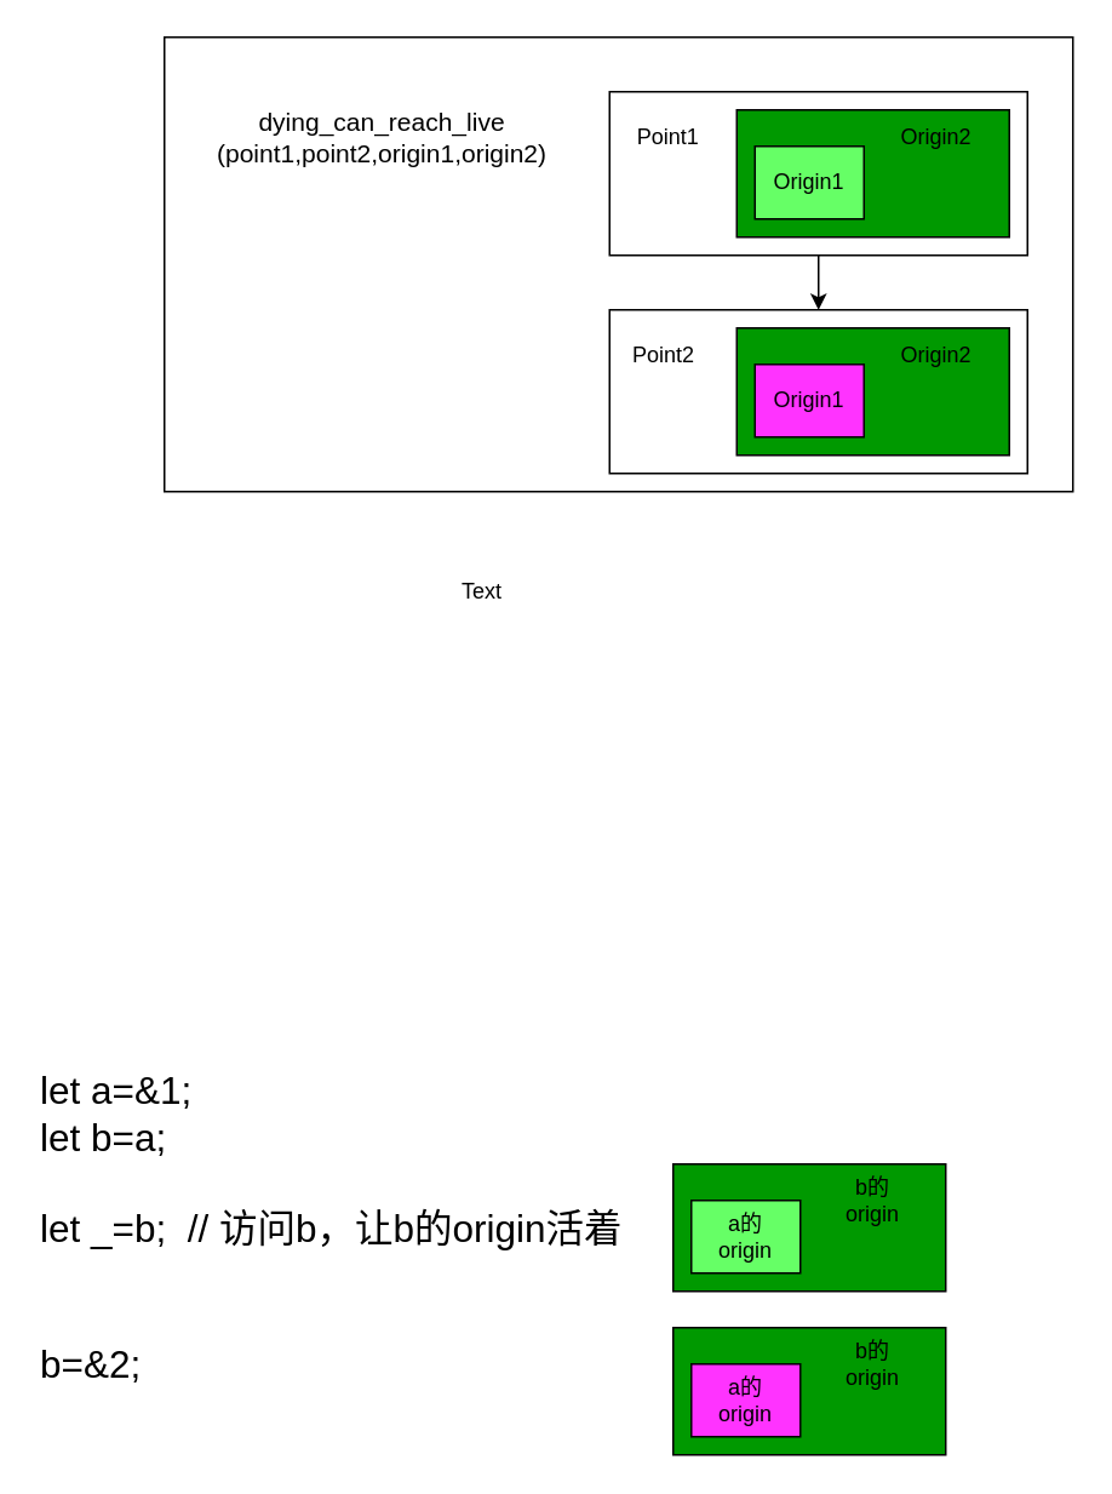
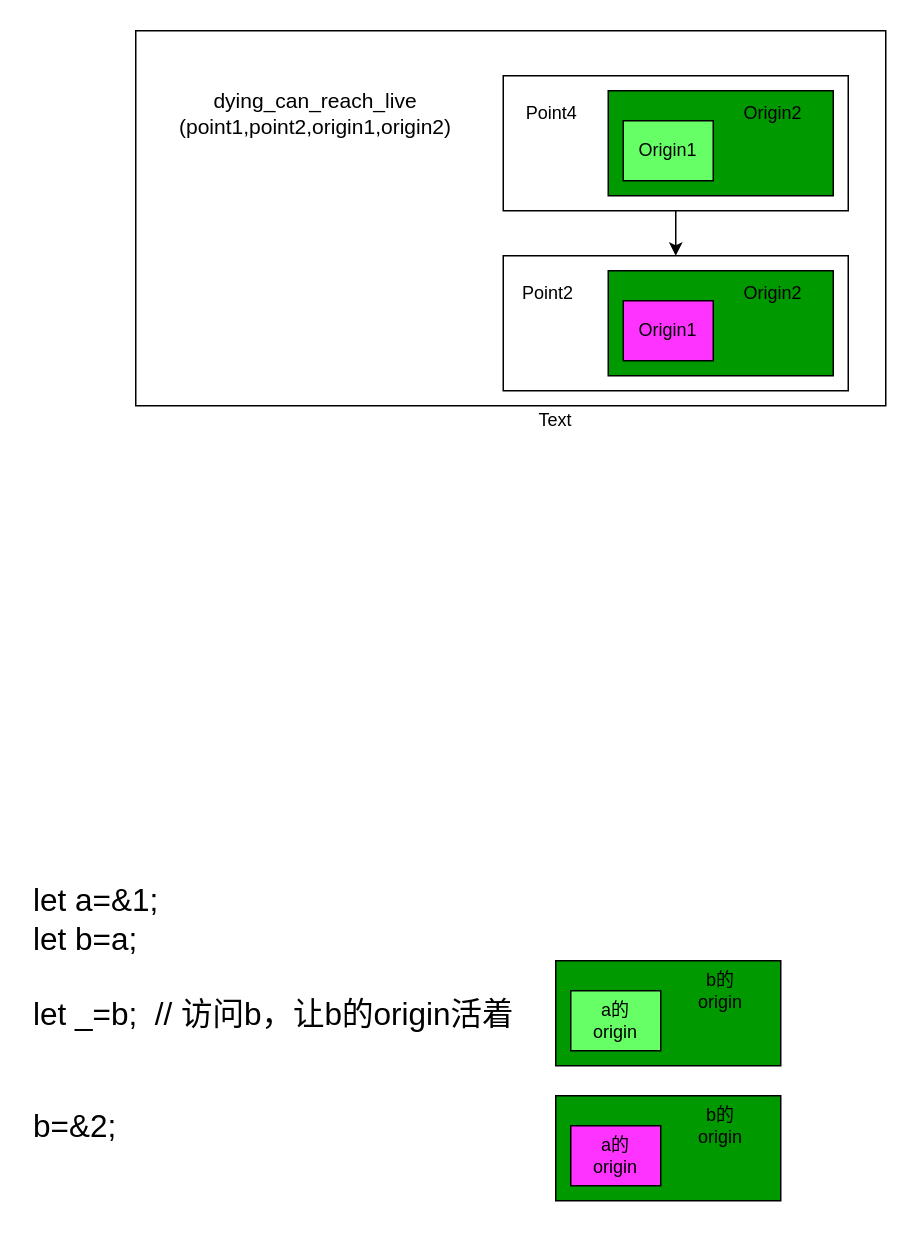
- <mxCell id="7" value="Point1" style="text;html=1;strokeColor=none;fillColor=none;align=center;verticalAlign=middle;whiteSpace=wrap;rounded=0;" vertex="1" parent="1"><mxGeometry x="345" y="65" width="45" height="20" as="geometry" /></mxCell>
+ <mxCell id="7" value="Point4" style="text;html=1;strokeColor=none;fillColor=none;align=center;verticalAlign=middle;whiteSpace=wrap;rounded=0;" vertex="1" parent="1"><mxGeometry x="345" y="65" width="45" height="20" as="geometry" /></mxCell>
- <mxCell id="19" value="Text" style="text;html=1;strokeColor=none;fillColor=none;align=center;verticalAlign=middle;whiteSpace=wrap;rounded=0;" vertex="1" parent="1"><mxGeometry x="245" y="315" width="40" height="20" as="geometry" /></mxCell>
+ <mxCell id="19" value="Text" style="text;html=1;strokeColor=none;fillColor=none;align=center;verticalAlign=middle;whiteSpace=wrap;rounded=0;" vertex="1" parent="1"><mxGeometry x="350" y="270" width="40" height="20" as="geometry" /></mxCell>
